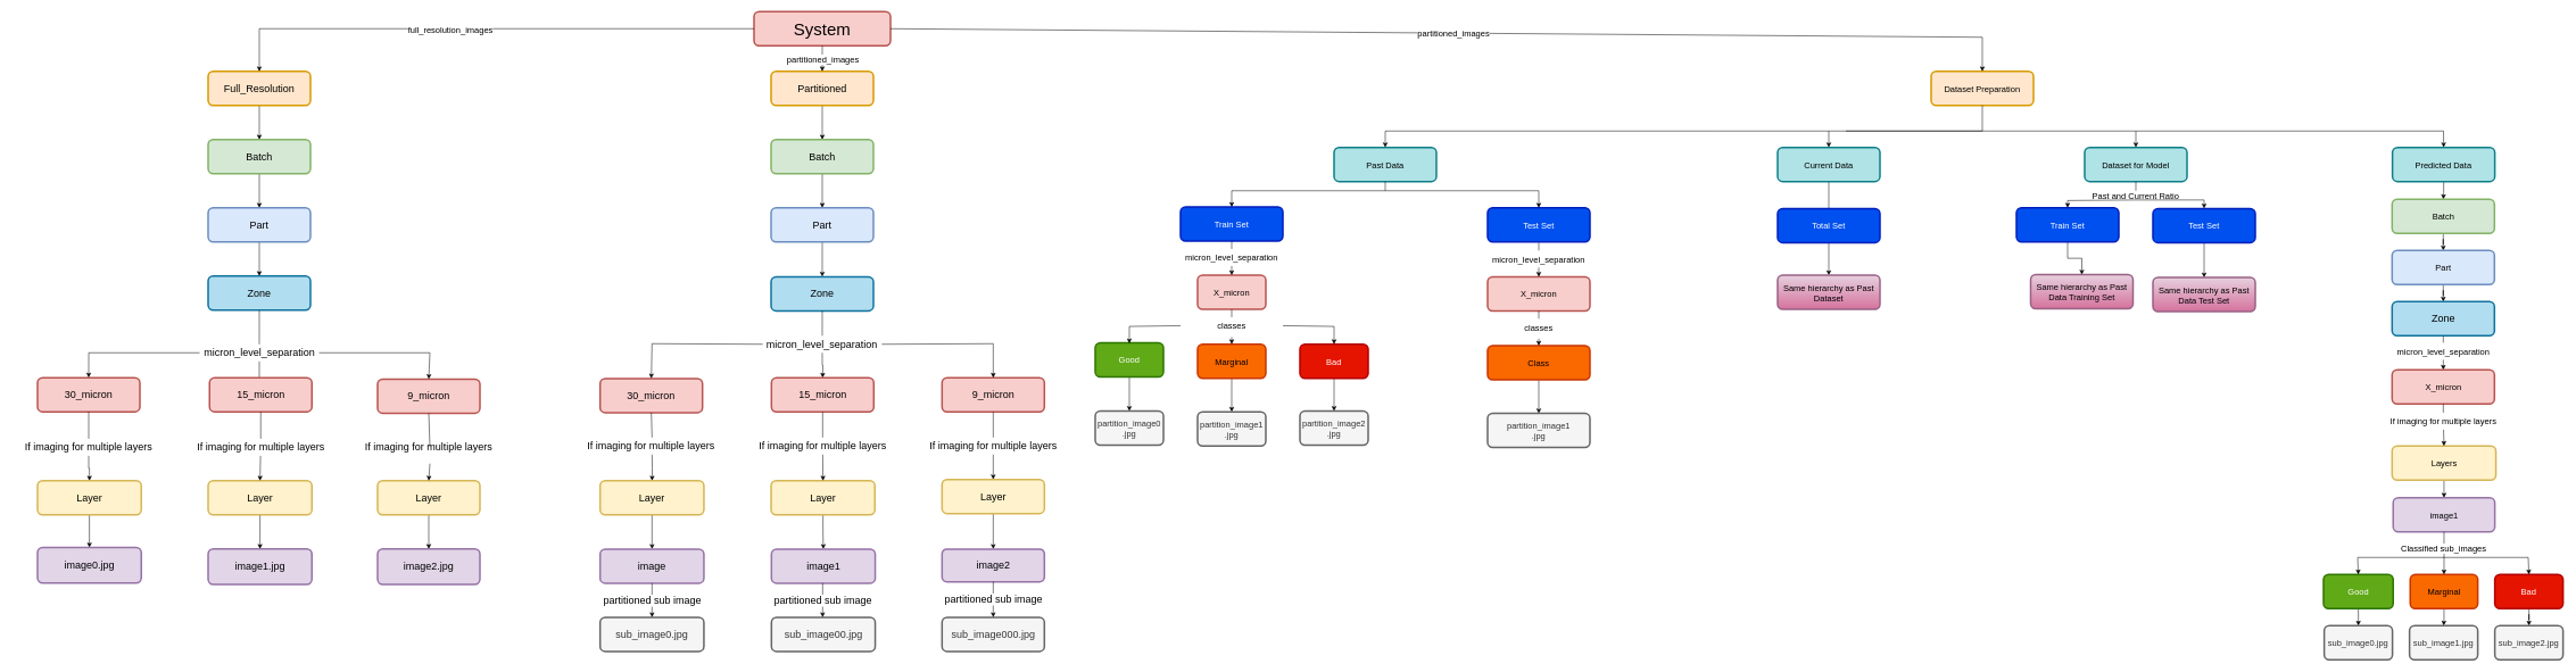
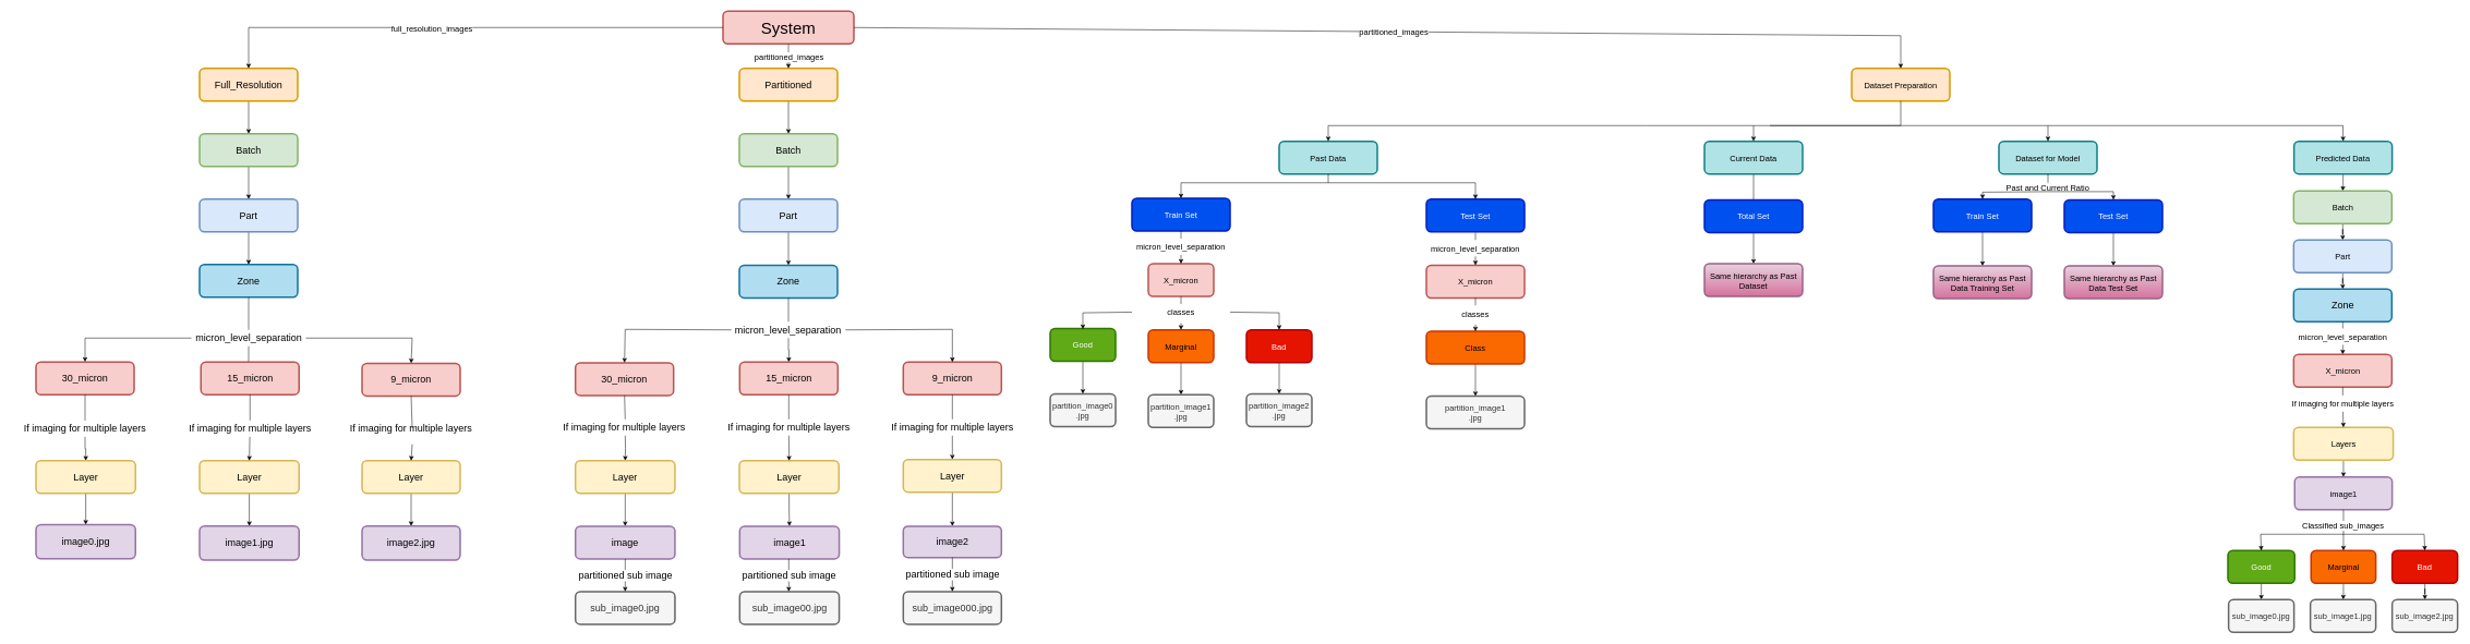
- <mxCell id="166" value="Same hierarchy as Past Data Training Set" style="rounded=1;whiteSpace=wrap;html=1;fontSize=15;glass=0;strokeWidth=3;shadow=0;fillColor=#e6d0de;strokeColor=#996185;gradientColor=#d5739d;" parent="1" vertex="1"><mxGeometry x="3570" y="482.62" width="180" height="60" as="geometry" /></mxCell>
+ <mxCell id="166" value="Same hierarchy as Past Data Training Set" style="rounded=1;whiteSpace=wrap;html=1;fontSize=15;glass=0;strokeWidth=3;shadow=0;fillColor=#e6d0de;strokeColor=#996185;gradientColor=#d5739d;" parent="1" vertex="1"><mxGeometry x="3545" y="487.62" width="180" height="60" as="geometry" /></mxCell>
